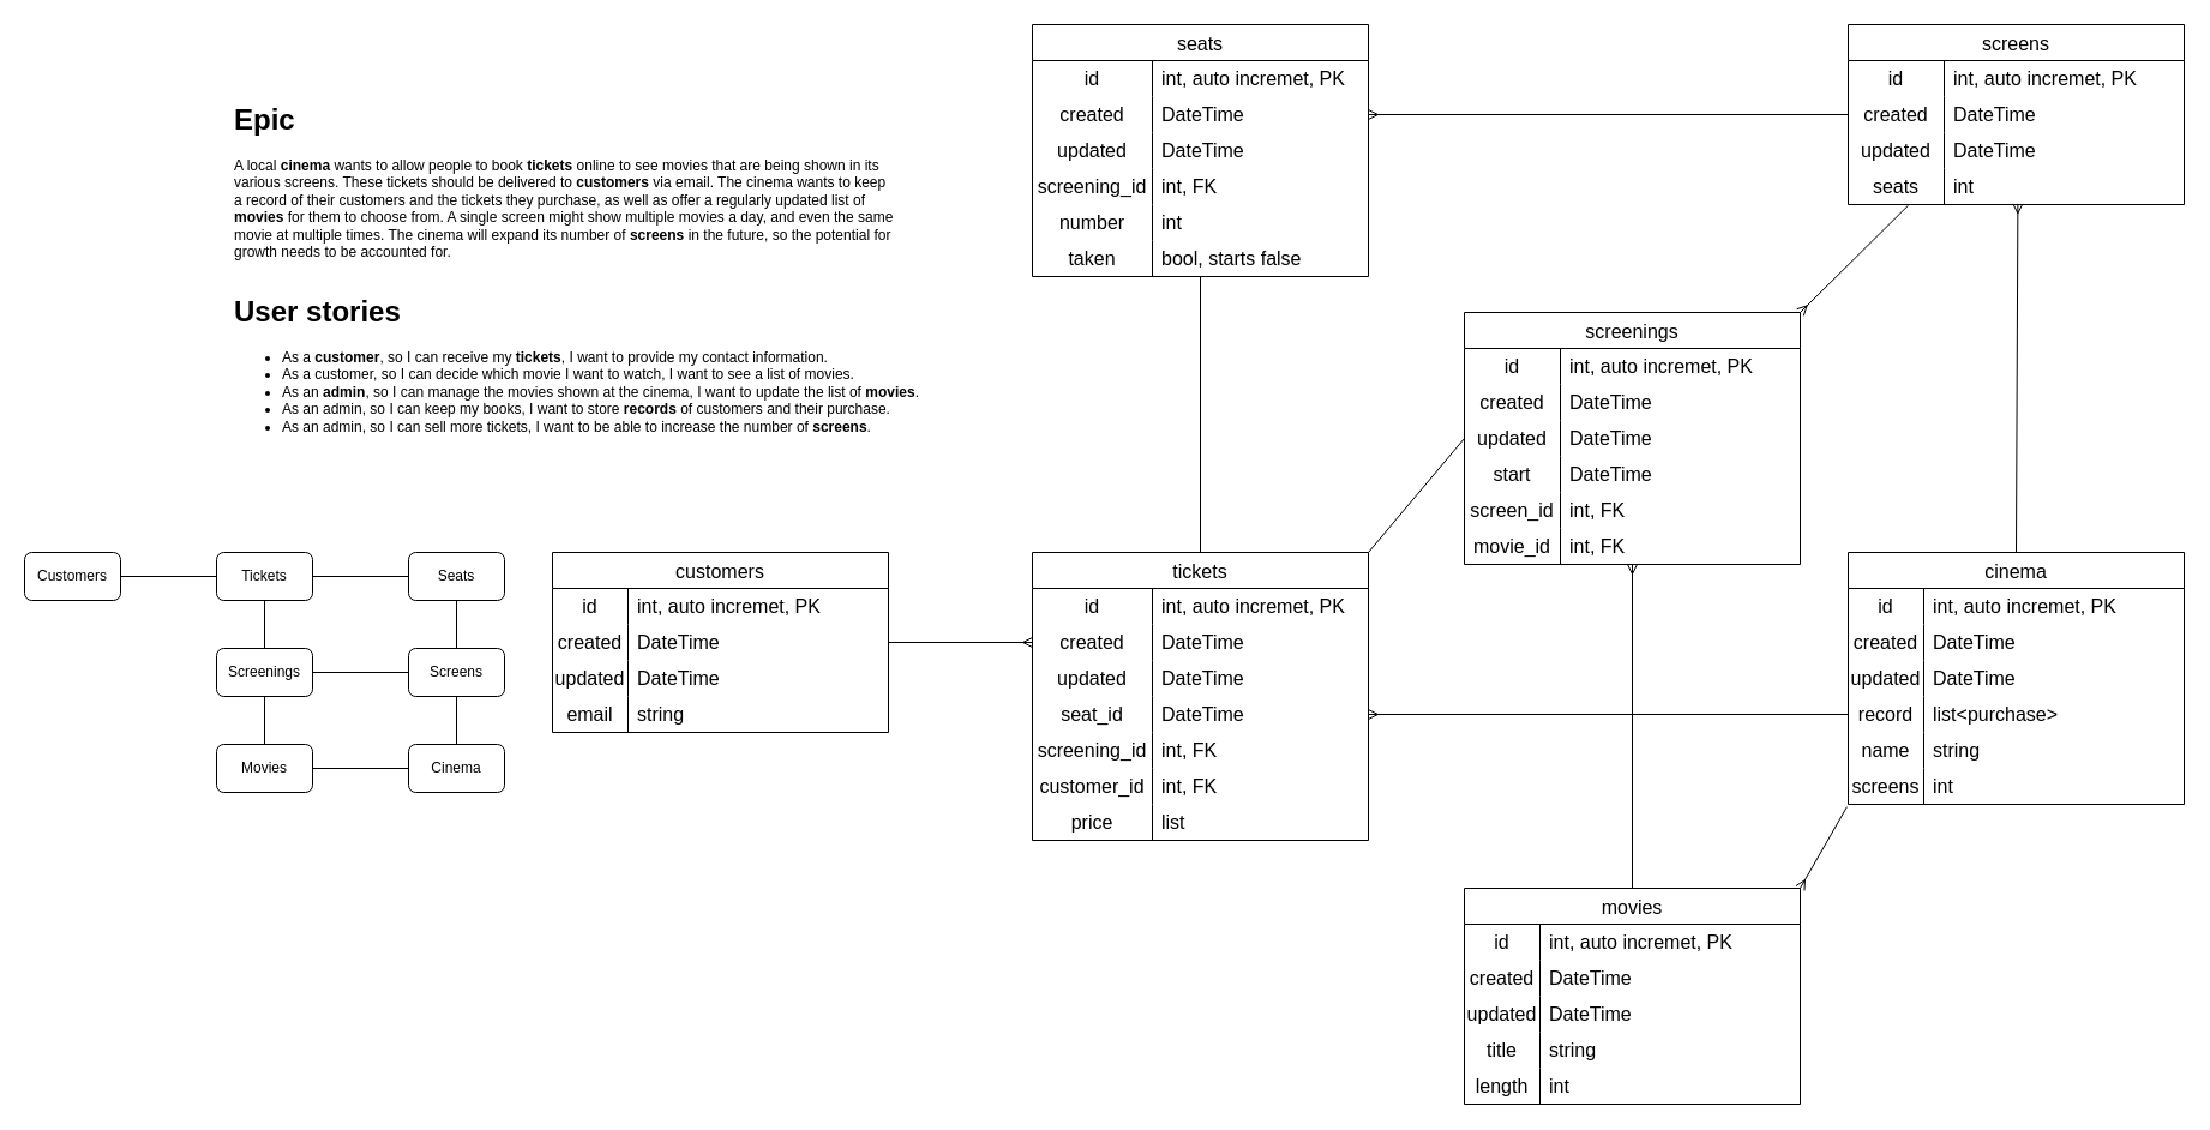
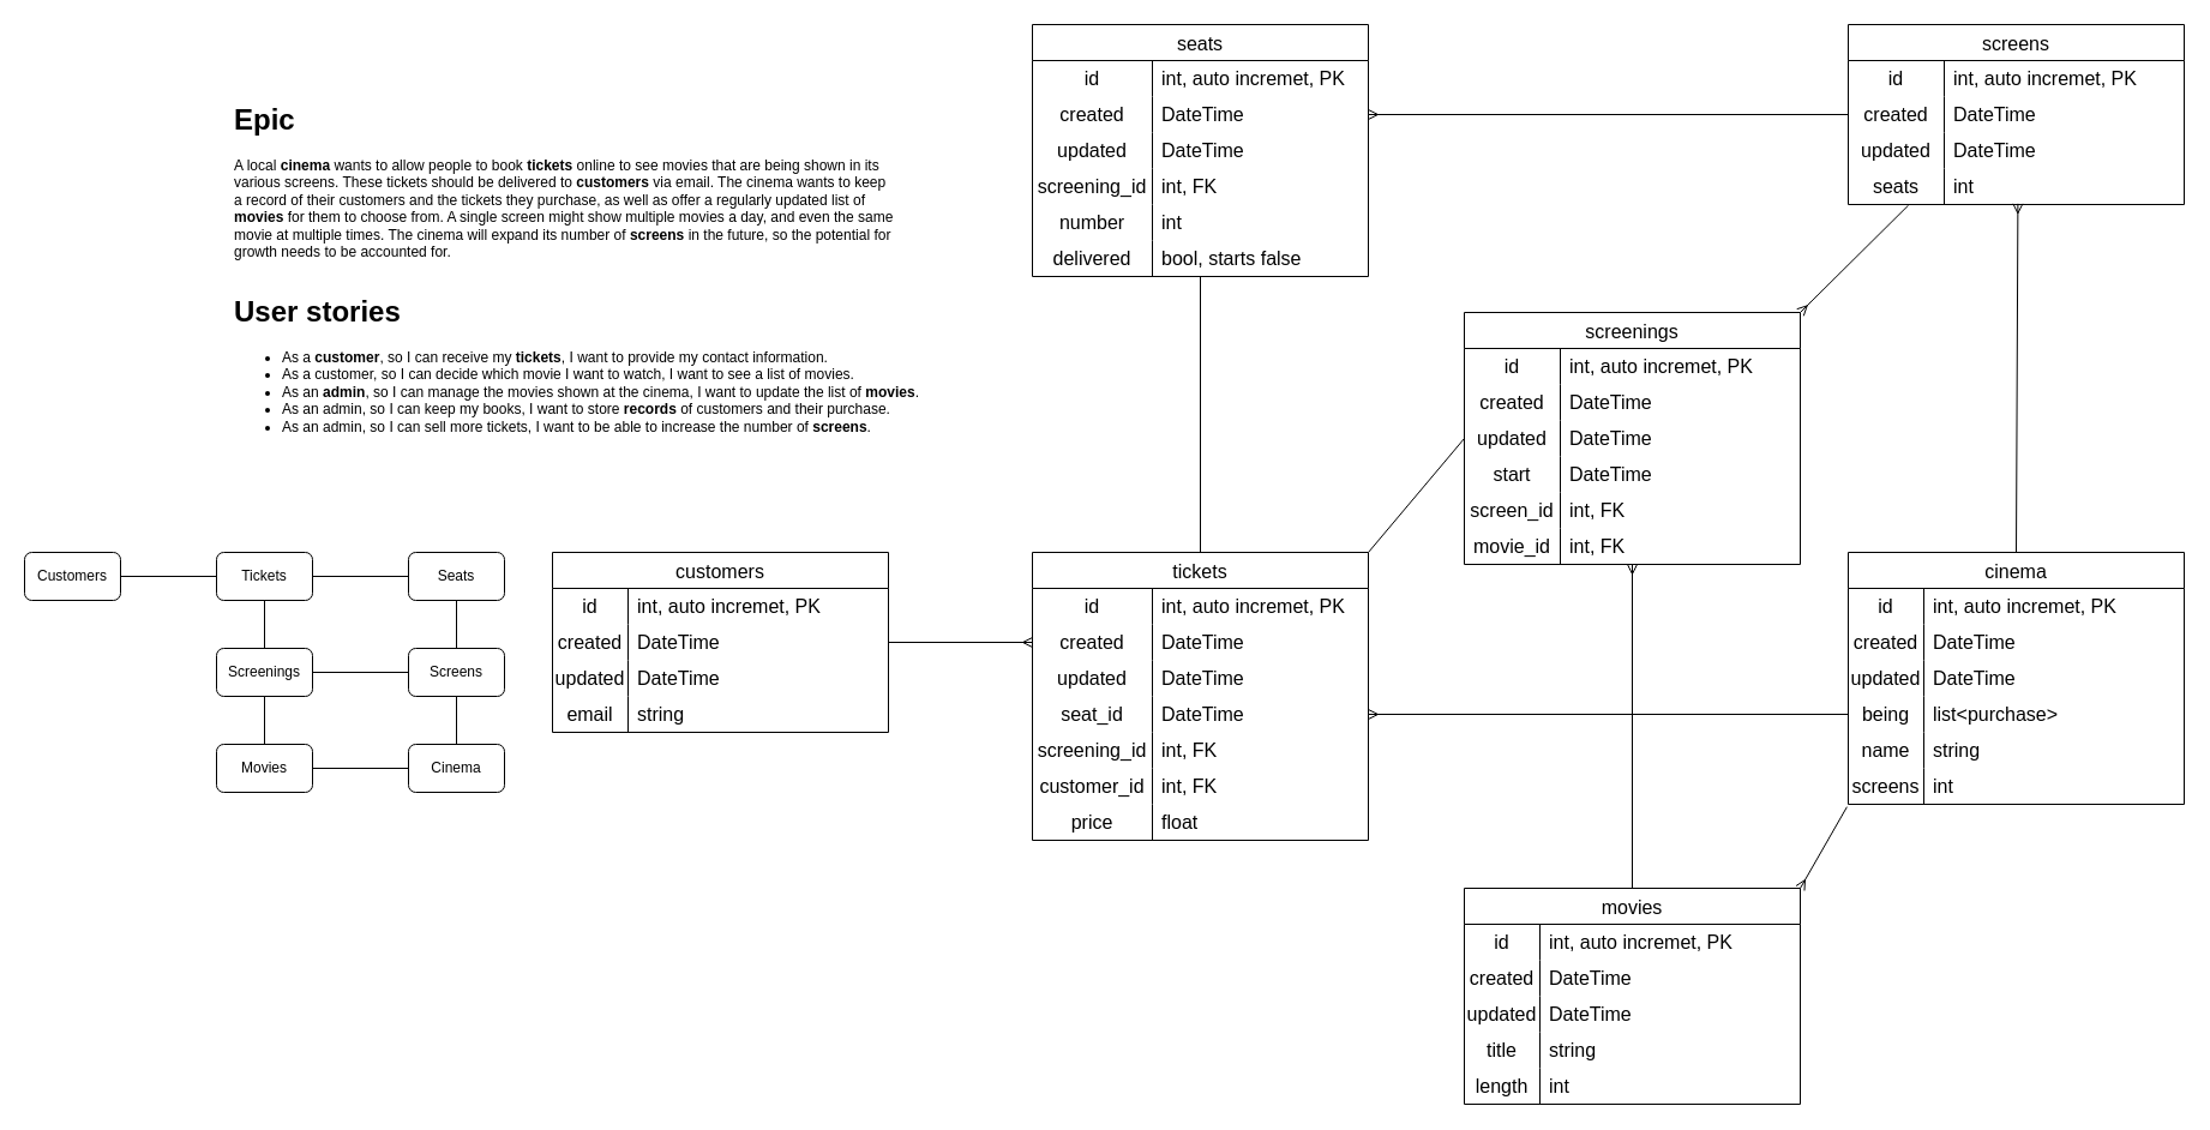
- <mxCell id="91" value="taken" style="shape=partialRectangle;html=1;whiteSpace=wrap;connectable=0;fillColor=none;top=0;left=0;bottom=0;right=0;overflow=hidden;strokeColor=inherit;fontSize=16;fontFamily=Helvetica;fontColor=default;" vertex="1" parent="90"><mxGeometry width="100" height="30" as="geometry"><mxRectangle width="100" height="30" as="alternateBounds" /></mxGeometry></mxCell>
+ <mxCell id="91" value="delivered" style="shape=partialRectangle;html=1;whiteSpace=wrap;connectable=0;fillColor=none;top=0;left=0;bottom=0;right=0;overflow=hidden;strokeColor=inherit;fontSize=16;fontFamily=Helvetica;fontColor=default;" vertex="1" parent="90"><mxGeometry width="100" height="30" as="geometry"><mxRectangle width="100" height="30" as="alternateBounds" /></mxGeometry></mxCell>
- <mxCell id="136" value="record" style="shape=partialRectangle;html=1;whiteSpace=wrap;connectable=0;fillColor=none;top=0;left=0;bottom=0;right=0;overflow=hidden;strokeColor=inherit;fontSize=16;fontFamily=Helvetica;fontColor=default;" vertex="1" parent="135"><mxGeometry width="63" height="30" as="geometry"><mxRectangle width="63" height="30" as="alternateBounds" /></mxGeometry></mxCell>
+ <mxCell id="136" value="being" style="shape=partialRectangle;html=1;whiteSpace=wrap;connectable=0;fillColor=none;top=0;left=0;bottom=0;right=0;overflow=hidden;strokeColor=inherit;fontSize=16;fontFamily=Helvetica;fontColor=default;" vertex="1" parent="135"><mxGeometry width="63" height="30" as="geometry"><mxRectangle width="63" height="30" as="alternateBounds" /></mxGeometry></mxCell>
- <mxCell id="53" value="list" style="shape=partialRectangle;html=1;whiteSpace=wrap;connectable=0;fillColor=none;top=0;left=0;bottom=0;right=0;align=left;spacingLeft=6;overflow=hidden;strokeColor=inherit;fontSize=16;fontFamily=Helvetica;fontColor=default;" vertex="1" parent="51"><mxGeometry x="100" width="180" height="30" as="geometry"><mxRectangle width="180" height="30" as="alternateBounds" /></mxGeometry></mxCell>
+ <mxCell id="53" value="float" style="shape=partialRectangle;html=1;whiteSpace=wrap;connectable=0;fillColor=none;top=0;left=0;bottom=0;right=0;align=left;spacingLeft=6;overflow=hidden;strokeColor=inherit;fontSize=16;fontFamily=Helvetica;fontColor=default;" vertex="1" parent="51"><mxGeometry x="100" width="180" height="30" as="geometry"><mxRectangle width="180" height="30" as="alternateBounds" /></mxGeometry></mxCell>
